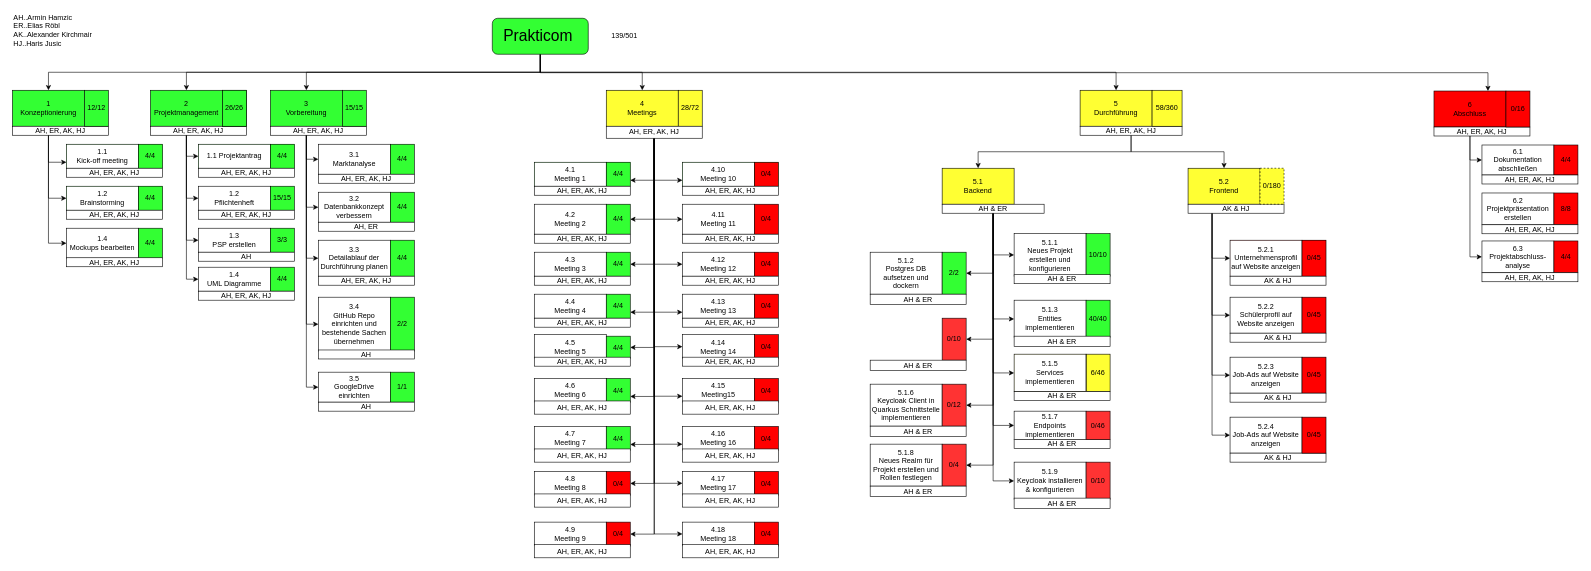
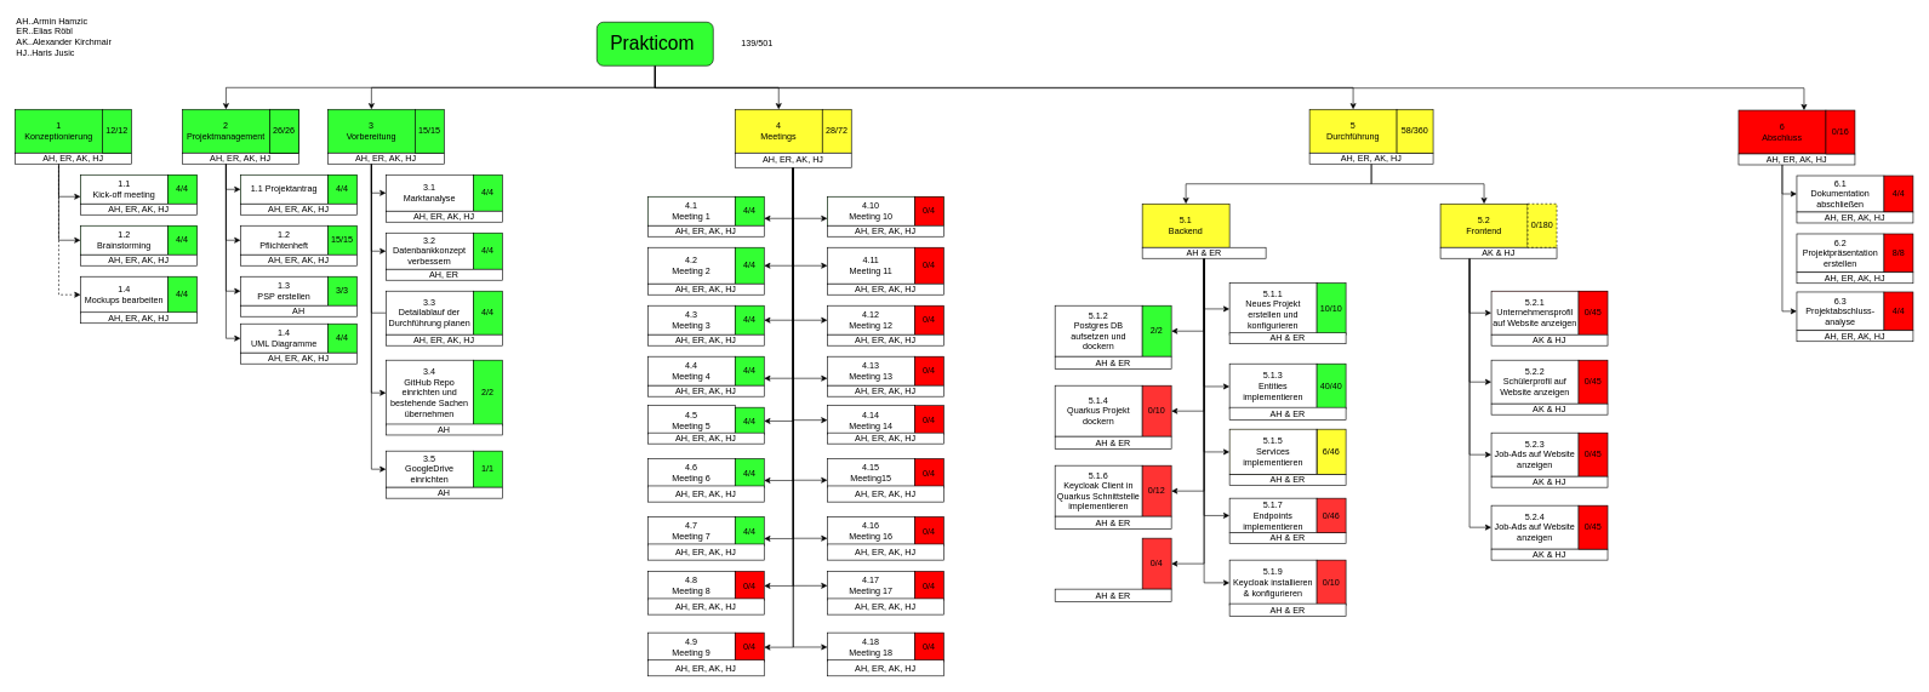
- <mxCell id="4" style="edgeStyle=orthogonalEdgeStyle;rounded=0;orthogonalLoop=1;jettySize=auto;html=1;exitX=0.5;exitY=1;exitDx=0;exitDy=0;entryX=0.5;entryY=0;entryDx=0;entryDy=0;fillColor=#4D9900;" parent="1" source="8" target="23" edge="1"><mxGeometry relative="1" as="geometry" /></mxCell>
- <mxCell id="22" style="edgeStyle=orthogonalEdgeStyle;rounded=0;orthogonalLoop=1;jettySize=auto;html=1;exitX=0.5;exitY=1;exitDx=0;exitDy=0;entryX=0;entryY=0.5;entryDx=0;entryDy=0;" parent="1" source="23" target="44" edge="1"><mxGeometry relative="1" as="geometry" /></mxCell>
+ <mxCell id="22" style="edgeStyle=orthogonalEdgeStyle;rounded=0;orthogonalLoop=1;jettySize=auto;html=1;exitX=0.5;exitY=1;exitDx=0;exitDy=0;entryX=0;entryY=0.5;entryDx=0;entryDy=0;dashed=1;" parent="1" source="23" target="44" edge="1"><mxGeometry relative="1" as="geometry" /></mxCell>
- <mxCell id="15" style="edgeStyle=orthogonalEdgeStyle;rounded=0;orthogonalLoop=1;jettySize=auto;html=1;exitX=0.5;exitY=1;exitDx=0;exitDy=0;entryX=0;entryY=0.5;entryDx=0;entryDy=0;" parent="1" source="19" target="62" edge="1"><mxGeometry relative="1" as="geometry" /></mxCell>
+ <mxCell id="15" style="edgeStyle=orthogonalEdgeStyle;rounded=0;orthogonalLoop=1;jettySize=auto;html=1;exitX=0.5;exitY=1;exitDx=0;exitDy=0;entryX=0;entryY=0.5;entryDx=0;entryDy=0;endArrow=none;" parent="1" source="19" target="62" edge="1"><mxGeometry relative="1" as="geometry" /></mxCell>
+ <mxCell id="224" value="5.1.4&lt;br&gt;Quarkus Projekt dockern&lt;div&gt;&lt;/div&gt;" style="rounded=0;whiteSpace=wrap;html=1;" parent="223" vertex="1"><mxGeometry width="120" height="70" as="geometry" /></mxCell>
- <mxCell id="220" value="5.1.8&lt;br&gt;Neues Realm für Projekt erstellen und Rollen festlegen&lt;div&gt;&lt;/div&gt;" style="rounded=0;whiteSpace=wrap;html=1;" parent="219" vertex="1"><mxGeometry width="120" height="70" as="geometry" /></mxCell>
